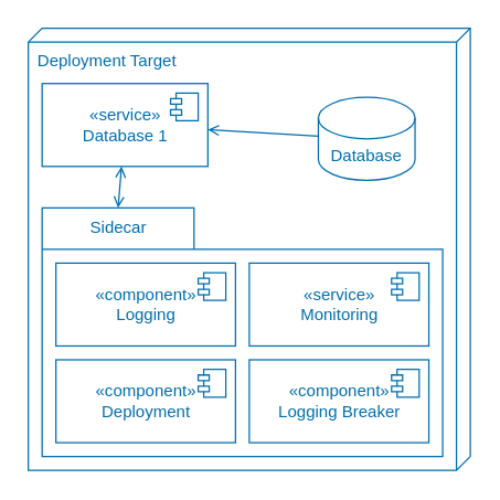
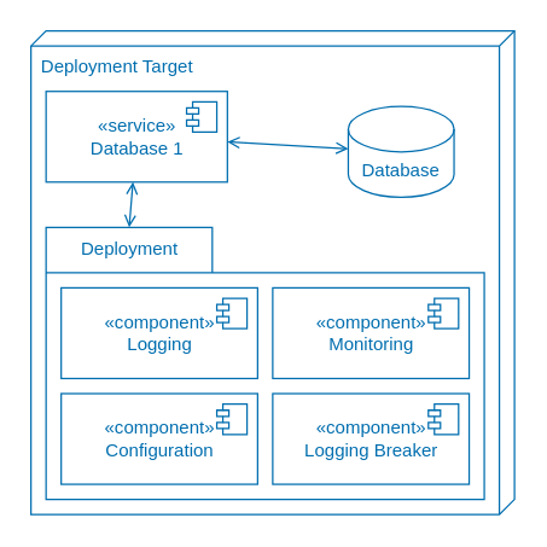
- <mxCell id="19" style="edgeStyle=none;html=1;fontColor=#006EAF;startArrow=open;startFill=0;endArrow=none;endFill=0;fillColor=#1ba1e2;strokeColor=#006EAF;" edge="1" parent="4" source="5" target="18"><mxGeometry relative="1" as="geometry" /></mxCell>
+ <mxCell id="19" style="edgeStyle=none;html=1;fontColor=#006EAF;startArrow=open;startFill=0;endArrow=open;endFill=0;fillColor=#1ba1e2;strokeColor=#006EAF;" edge="1" parent="4" source="5" target="18"><mxGeometry relative="1" as="geometry" /></mxCell>
- <mxCell id="7" value="Sidecar" style="shape=folder;fontStyle=0;tabWidth=110;tabHeight=30;tabPosition=left;html=1;boundedLbl=1;labelInHeader=1;container=1;collapsible=0;fillColor=none;fontColor=#006EAF;strokeColor=#006EAF;" vertex="1" parent="4"><mxGeometry y="90" width="290" height="180" as="geometry" /></mxCell>
+ <mxCell id="7" value="Deployment" style="shape=folder;fontStyle=0;tabWidth=110;tabHeight=30;tabPosition=left;html=1;boundedLbl=1;labelInHeader=1;container=1;collapsible=0;fillColor=none;fontColor=#006EAF;strokeColor=#006EAF;" vertex="1" parent="4"><mxGeometry y="90" width="290" height="180" as="geometry" /></mxCell>
- <mxCell id="11" value="«service»&lt;br&gt;&lt;span&gt;Monitoring&lt;/span&gt;" style="html=1;dropTarget=0;fillColor=none;fontColor=#006EAF;strokeColor=#006EAF;fontStyle=0" vertex="1" parent="7"><mxGeometry x="150" y="40" width="130" height="60" as="geometry" /></mxCell>
+ <mxCell id="11" value="«component»&lt;br&gt;&lt;span&gt;Monitoring&lt;/span&gt;" style="html=1;dropTarget=0;fillColor=none;fontColor=#006EAF;strokeColor=#006EAF;fontStyle=0" vertex="1" parent="7"><mxGeometry x="150" y="40" width="130" height="60" as="geometry" /></mxCell>
- <mxCell id="13" value="«component»&lt;br&gt;&lt;span&gt;Deployment&lt;/span&gt;" style="html=1;dropTarget=0;fillColor=none;fontColor=#006EAF;strokeColor=#006EAF;fontStyle=0" vertex="1" parent="7"><mxGeometry x="10" y="110" width="130" height="60" as="geometry" /></mxCell>
+ <mxCell id="13" value="«component»&lt;br&gt;&lt;span&gt;Configuration&lt;/span&gt;" style="html=1;dropTarget=0;fillColor=none;fontColor=#006EAF;strokeColor=#006EAF;fontStyle=0" vertex="1" parent="7"><mxGeometry x="10" y="110" width="130" height="60" as="geometry" /></mxCell>
